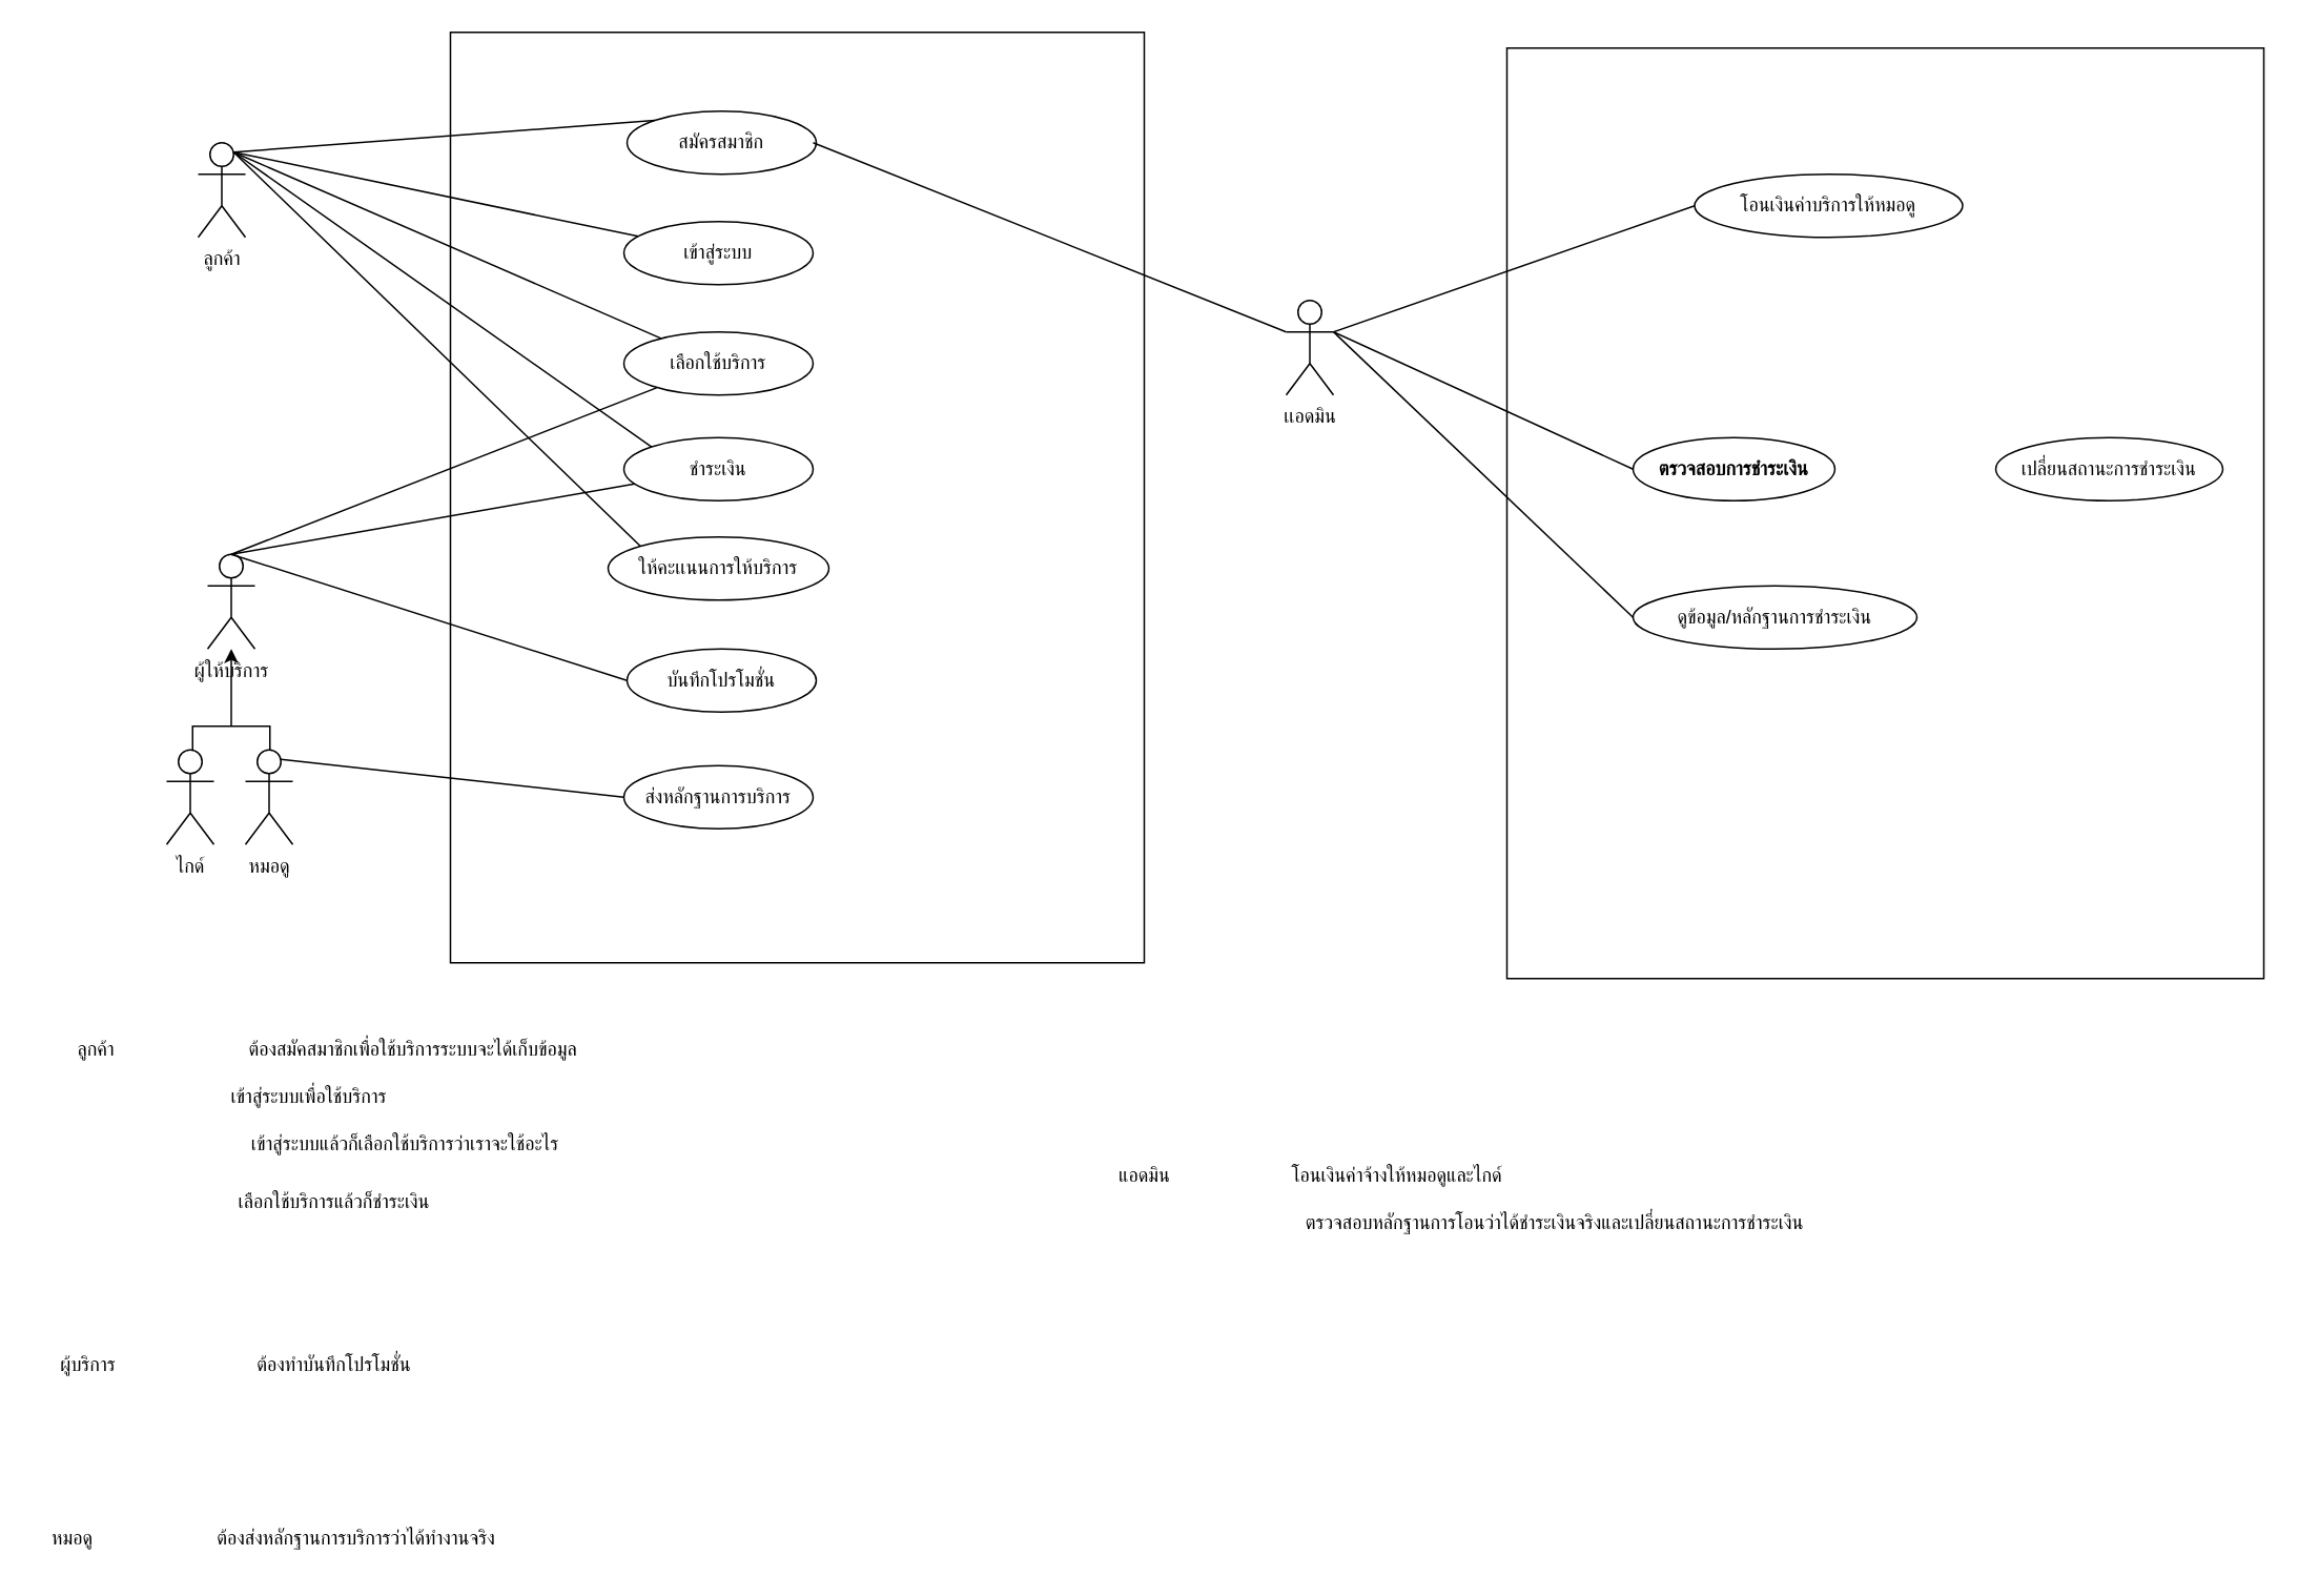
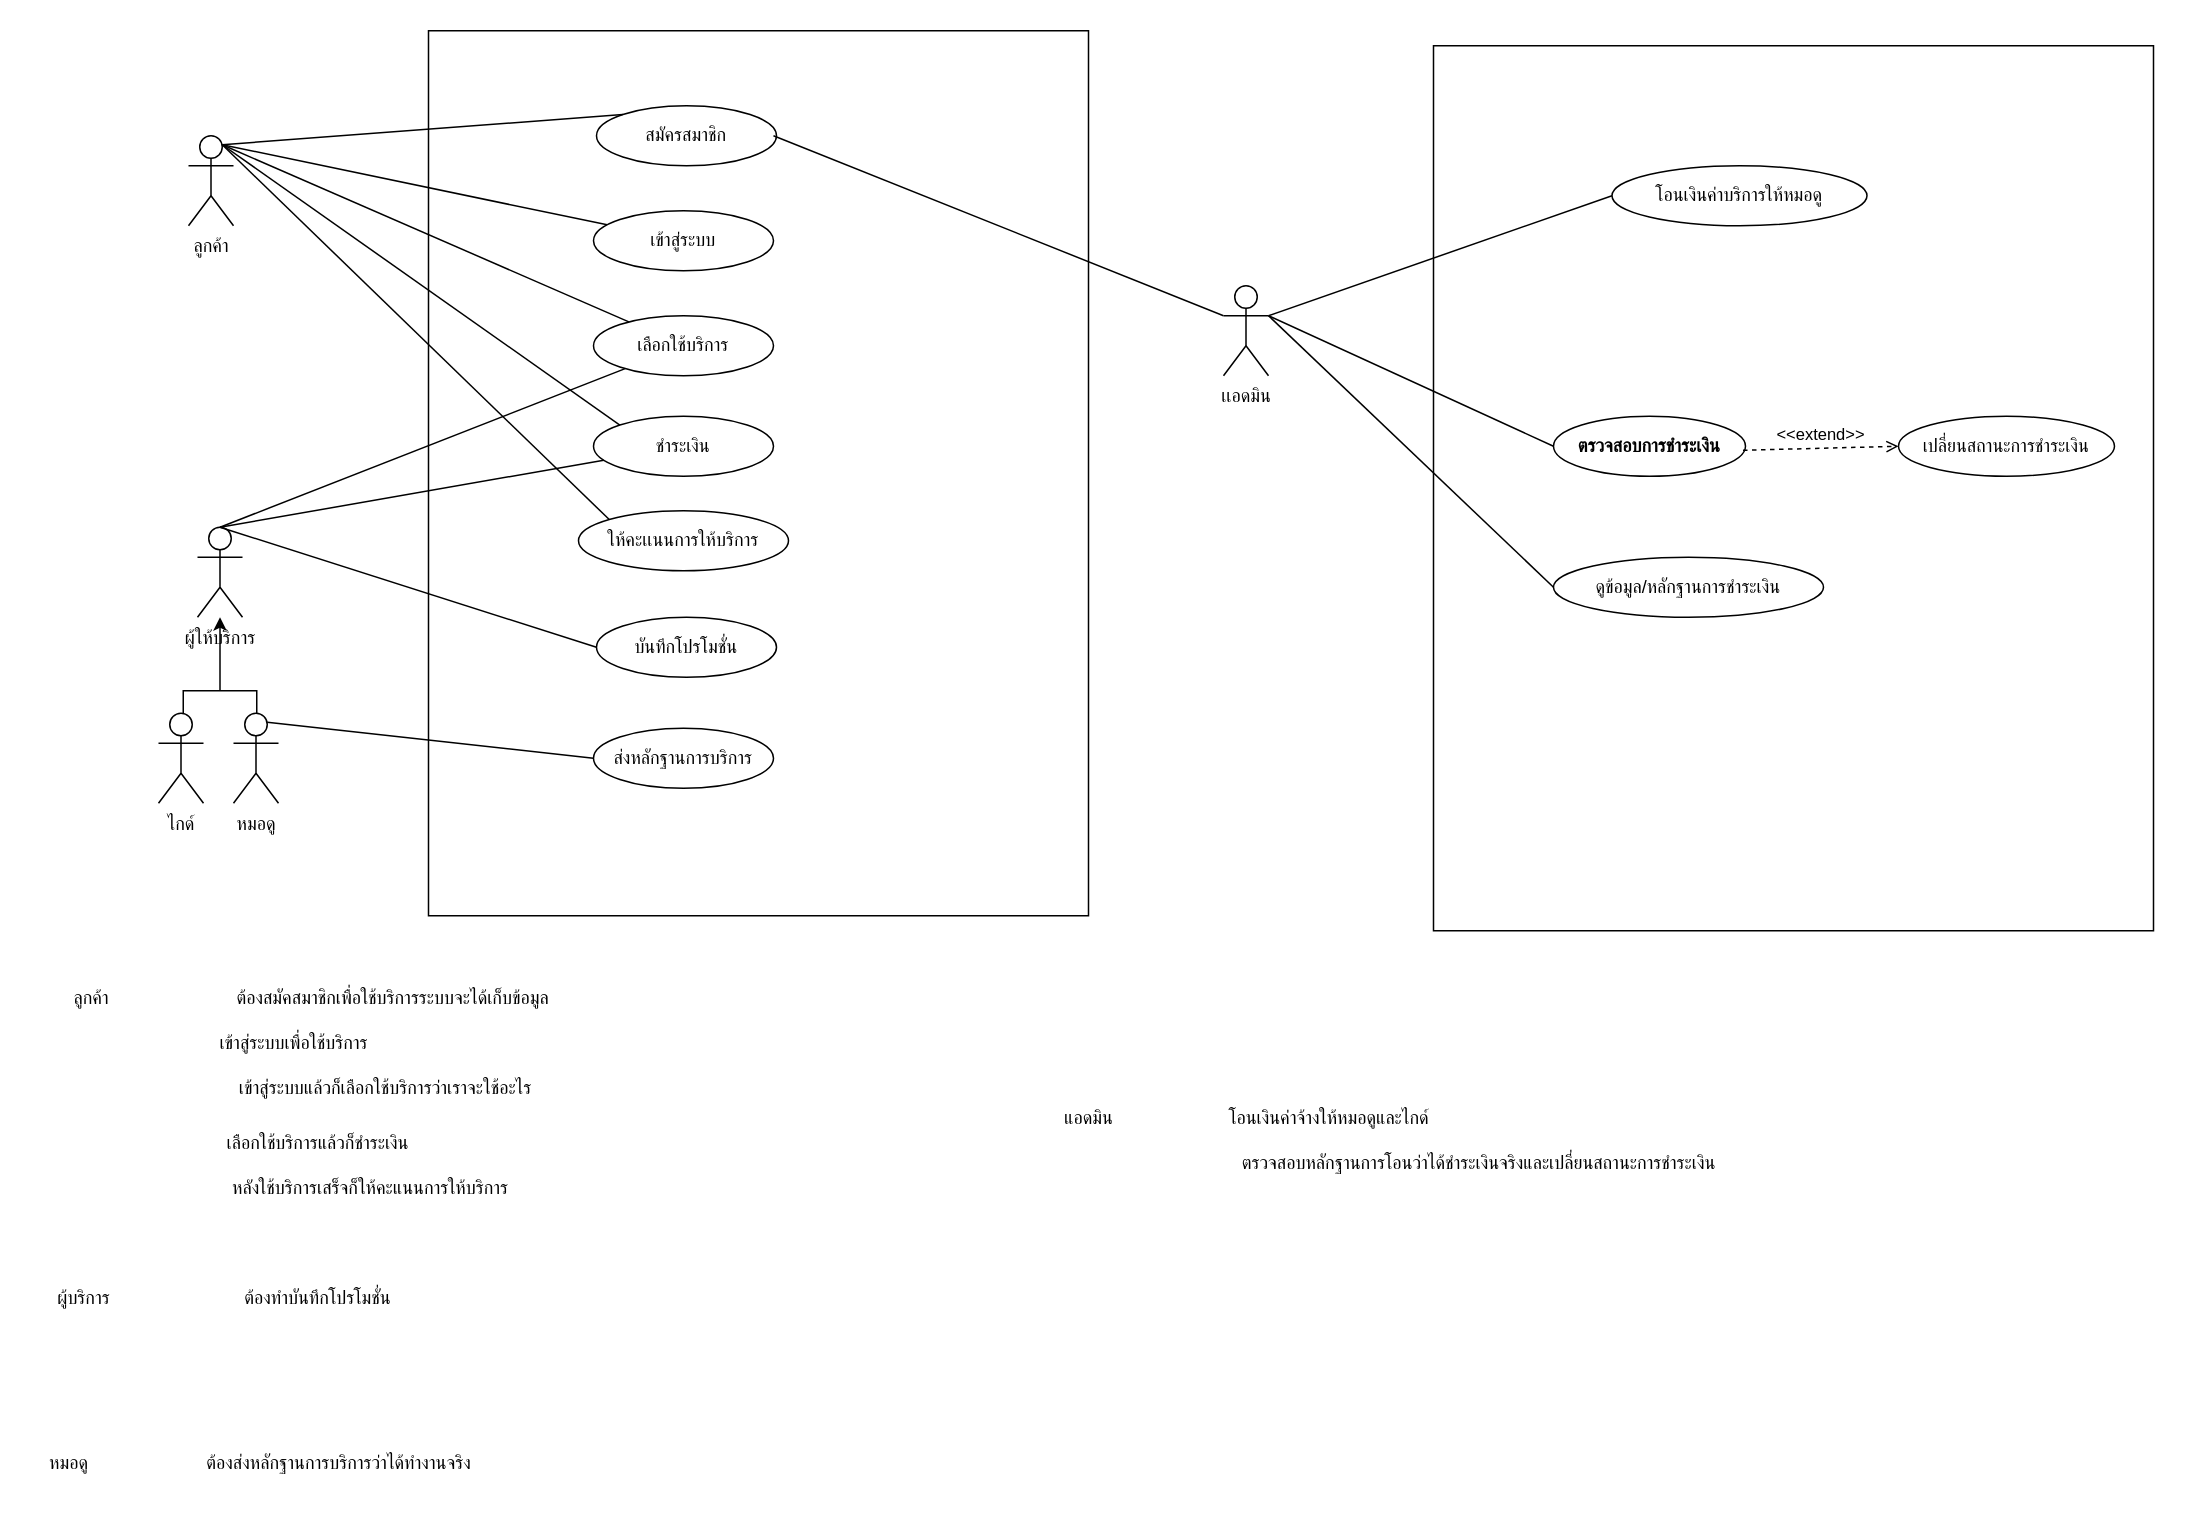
+ <mxCell id="29" value="&amp;lt;&amp;lt;extend&amp;gt;&amp;gt;" style="html=1;verticalAlign=bottom;labelBackgroundColor=none;endArrow=open;endFill=0;dashed=1;rounded=0;entryX=0;entryY=0.5;entryDx=0;entryDy=0;exitX=0.987;exitY=0.567;exitDx=0;exitDy=0;exitPerimeter=0;" parent="1" source="26" target="27" edge="1"><mxGeometry width="160" relative="1" as="geometry"><mxPoint x="1179" y="529" as="sourcePoint" /><mxPoint x="1289" y="529" as="targetPoint" /></mxGeometry></mxCell>
+ <mxCell id="42" value="หลังใช้บริการเสร็จก็ให้คะแนนการให้บริการ" style="text;html=1;align=center;verticalAlign=middle;resizable=0;points=[];autosize=1;strokeColor=none;fillColor=none;" vertex="1" parent="1"><mxGeometry x="131" y="777" width="230" height="30" as="geometry" /></mxCell>
